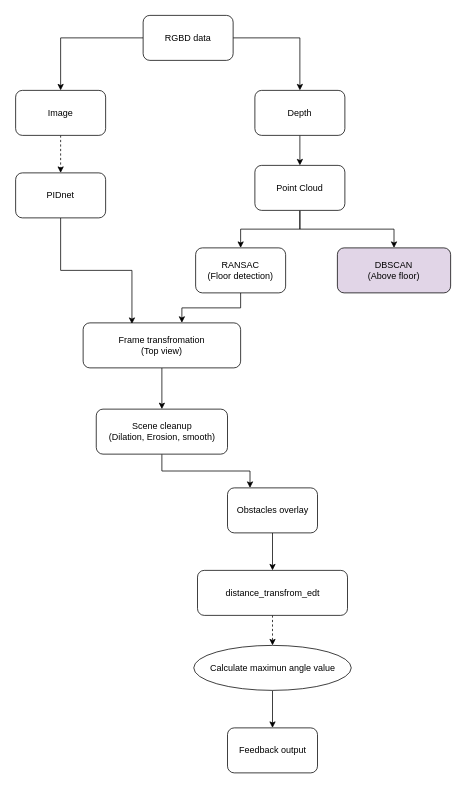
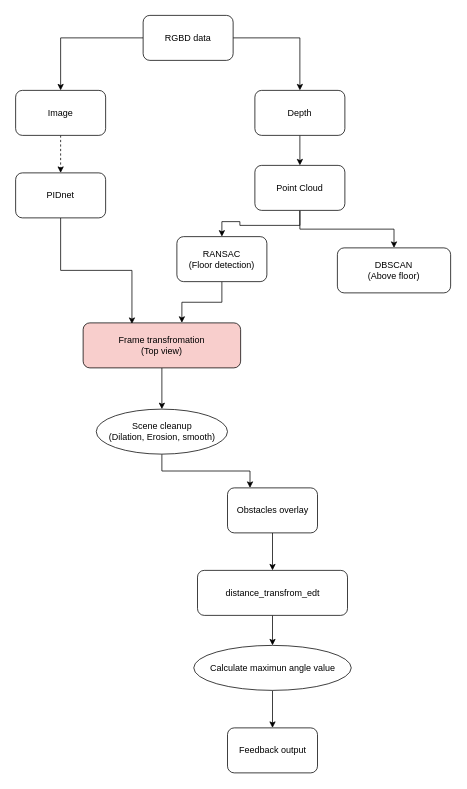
- <mxCell id="16" value="RANSAC&lt;br&gt;(Floor detection)" style="rounded=1;whiteSpace=wrap;html=1;" parent="1" vertex="1"><mxGeometry x="260" y="330" width="120" height="60" as="geometry" /></mxCell>
+ <mxCell id="16" value="RANSAC&lt;br&gt;(Floor detection)" style="rounded=1;whiteSpace=wrap;html=1;" parent="1" vertex="1"><mxGeometry x="235" y="315" width="120" height="60" as="geometry" /></mxCell>
- <mxCell id="14" value="DBSCAN&lt;br&gt;(Above floor)" style="rounded=1;whiteSpace=wrap;html=1;fillColor=#e1d5e7;" parent="1" vertex="1"><mxGeometry x="449" y="330" width="151" height="60" as="geometry" /></mxCell>
+ <mxCell id="14" value="DBSCAN&lt;br&gt;(Above floor)" style="rounded=1;whiteSpace=wrap;html=1;" parent="1" vertex="1"><mxGeometry x="449" y="330" width="151" height="60" as="geometry" /></mxCell>
- <mxCell id="18" value="Frame transfromation&lt;br&gt;(Top view)" style="rounded=1;whiteSpace=wrap;html=1;" parent="1" vertex="1"><mxGeometry x="110" y="430" width="210" height="60" as="geometry" /></mxCell>
+ <mxCell id="18" value="Frame transfromation&lt;br&gt;(Top view)" style="rounded=1;whiteSpace=wrap;html=1;fillColor=#f8cecc;" parent="1" vertex="1"><mxGeometry x="110" y="430" width="210" height="60" as="geometry" /></mxCell>
- <mxCell id="20" value="Scene cleanup&lt;br&gt;(Dilation, Erosion, smooth)" style="rounded=1;whiteSpace=wrap;html=1;" parent="1" vertex="1"><mxGeometry x="127.5" y="545" width="175" height="60" as="geometry" /></mxCell>
+ <mxCell id="20" value="Scene cleanup&lt;br&gt;(Dilation, Erosion, smooth)" style="ellipse;whiteSpace=wrap;html=1;" parent="1" vertex="1"><mxGeometry x="127.5" y="545" width="175" height="60" as="geometry" /></mxCell>
- <mxCell id="23" style="edgeStyle=orthogonalEdgeStyle;rounded=0;orthogonalLoop=1;jettySize=auto;html=1;exitX=0.5;exitY=1;exitDx=0;exitDy=0;entryX=0.5;entryY=0;entryDx=0;entryDy=0;fontFamily=Helvetica;fontSize=12;fontColor=default;dashed=1;" parent="1" source="24" target="26" edge="1"><mxGeometry relative="1" as="geometry" /></mxCell>
+ <mxCell id="23" style="edgeStyle=orthogonalEdgeStyle;rounded=0;orthogonalLoop=1;jettySize=auto;html=1;exitX=0.5;exitY=1;exitDx=0;exitDy=0;entryX=0.5;entryY=0;entryDx=0;entryDy=0;fontFamily=Helvetica;fontSize=12;fontColor=default;" parent="1" source="24" target="26" edge="1"><mxGeometry relative="1" as="geometry" /></mxCell>
